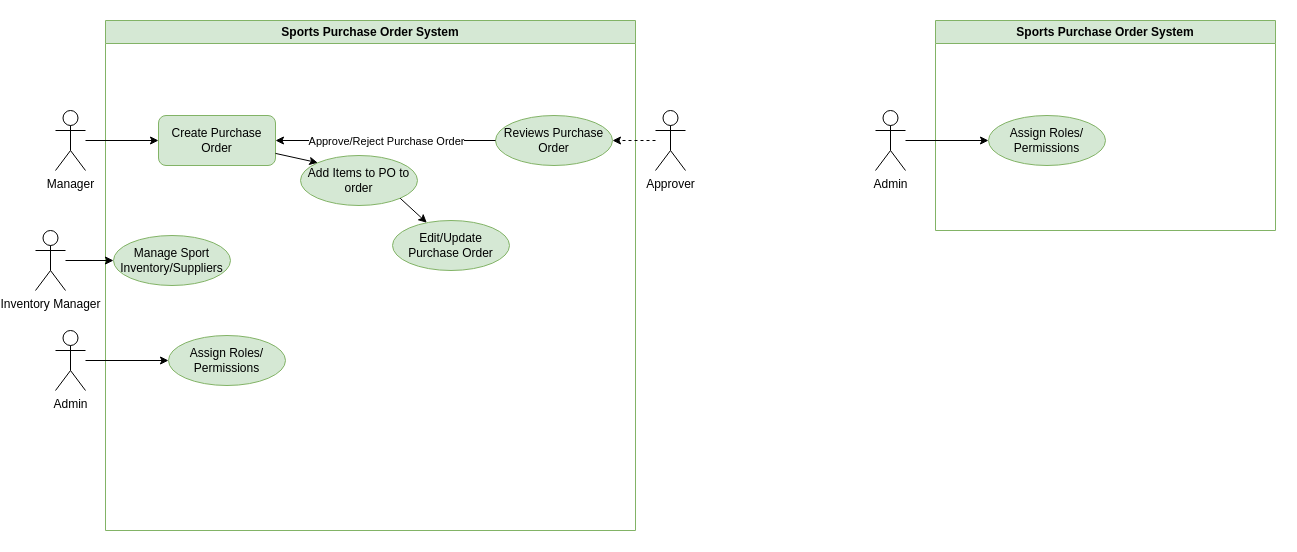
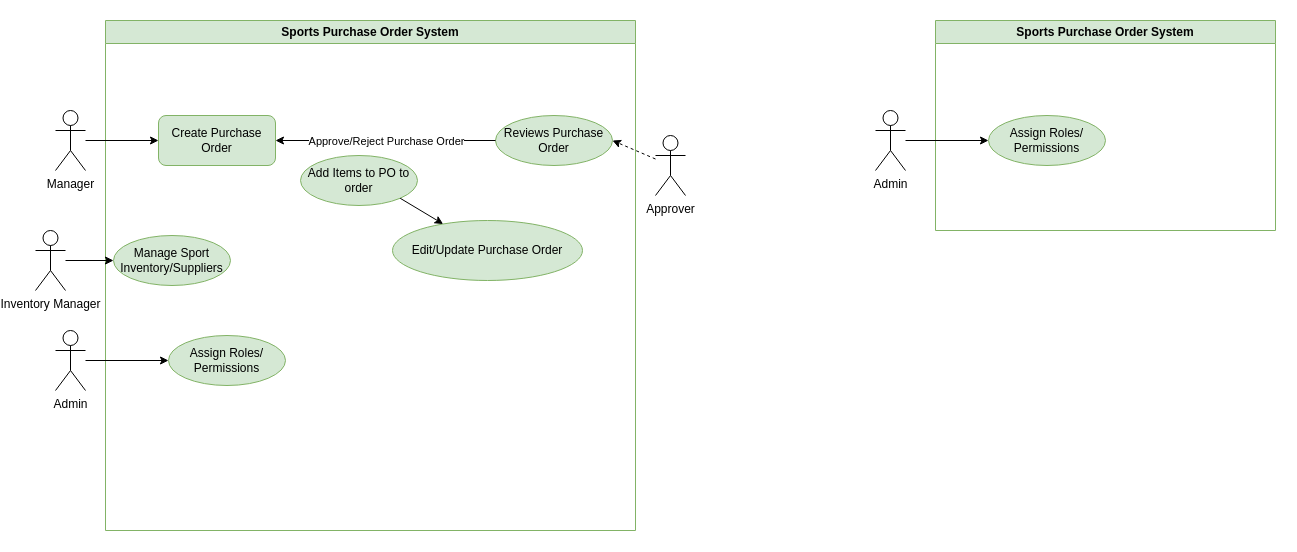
- <mxCell id="16" value="Approver&lt;div&gt;&lt;br&gt;&lt;/div&gt;" style="shape=umlActor;verticalLabelPosition=bottom;verticalAlign=top;html=1;outlineConnect=0;" vertex="1" parent="1"><mxGeometry x="640" y="110" width="30" height="60" as="geometry" /></mxCell>
+ <mxCell id="16" value="Approver&lt;div&gt;&lt;br&gt;&lt;/div&gt;" style="shape=umlActor;verticalLabelPosition=bottom;verticalAlign=top;html=1;outlineConnect=0;" vertex="1" parent="1"><mxGeometry x="640" y="135" width="30" height="60" as="geometry" /></mxCell>
- <mxCell id="5" value="" style="endArrow=classic;html=1;rounded=0;entryX=0;entryY=0;entryDx=0;entryDy=0;" edge="1" parent="2" source="3" target="4"><mxGeometry width="50" height="50" relative="1" as="geometry"><mxPoint x="150" y="210" as="sourcePoint" /><mxPoint x="200" y="160" as="targetPoint" /></mxGeometry></mxCell>
- <mxCell id="6" value="Edit/Update Purchase Order" style="ellipse;whiteSpace=wrap;html=1;fillColor=#d5e8d4;strokeColor=#82b366;" vertex="1" parent="2"><mxGeometry x="287" y="200" width="117" height="50" as="geometry" /></mxCell>
+ <mxCell id="6" value="Edit/Update Purchase Order" style="ellipse;whiteSpace=wrap;html=1;fillColor=#d5e8d4;strokeColor=#82b366;" vertex="1" parent="2"><mxGeometry x="287" y="200" width="190" height="60" as="geometry" /></mxCell>
